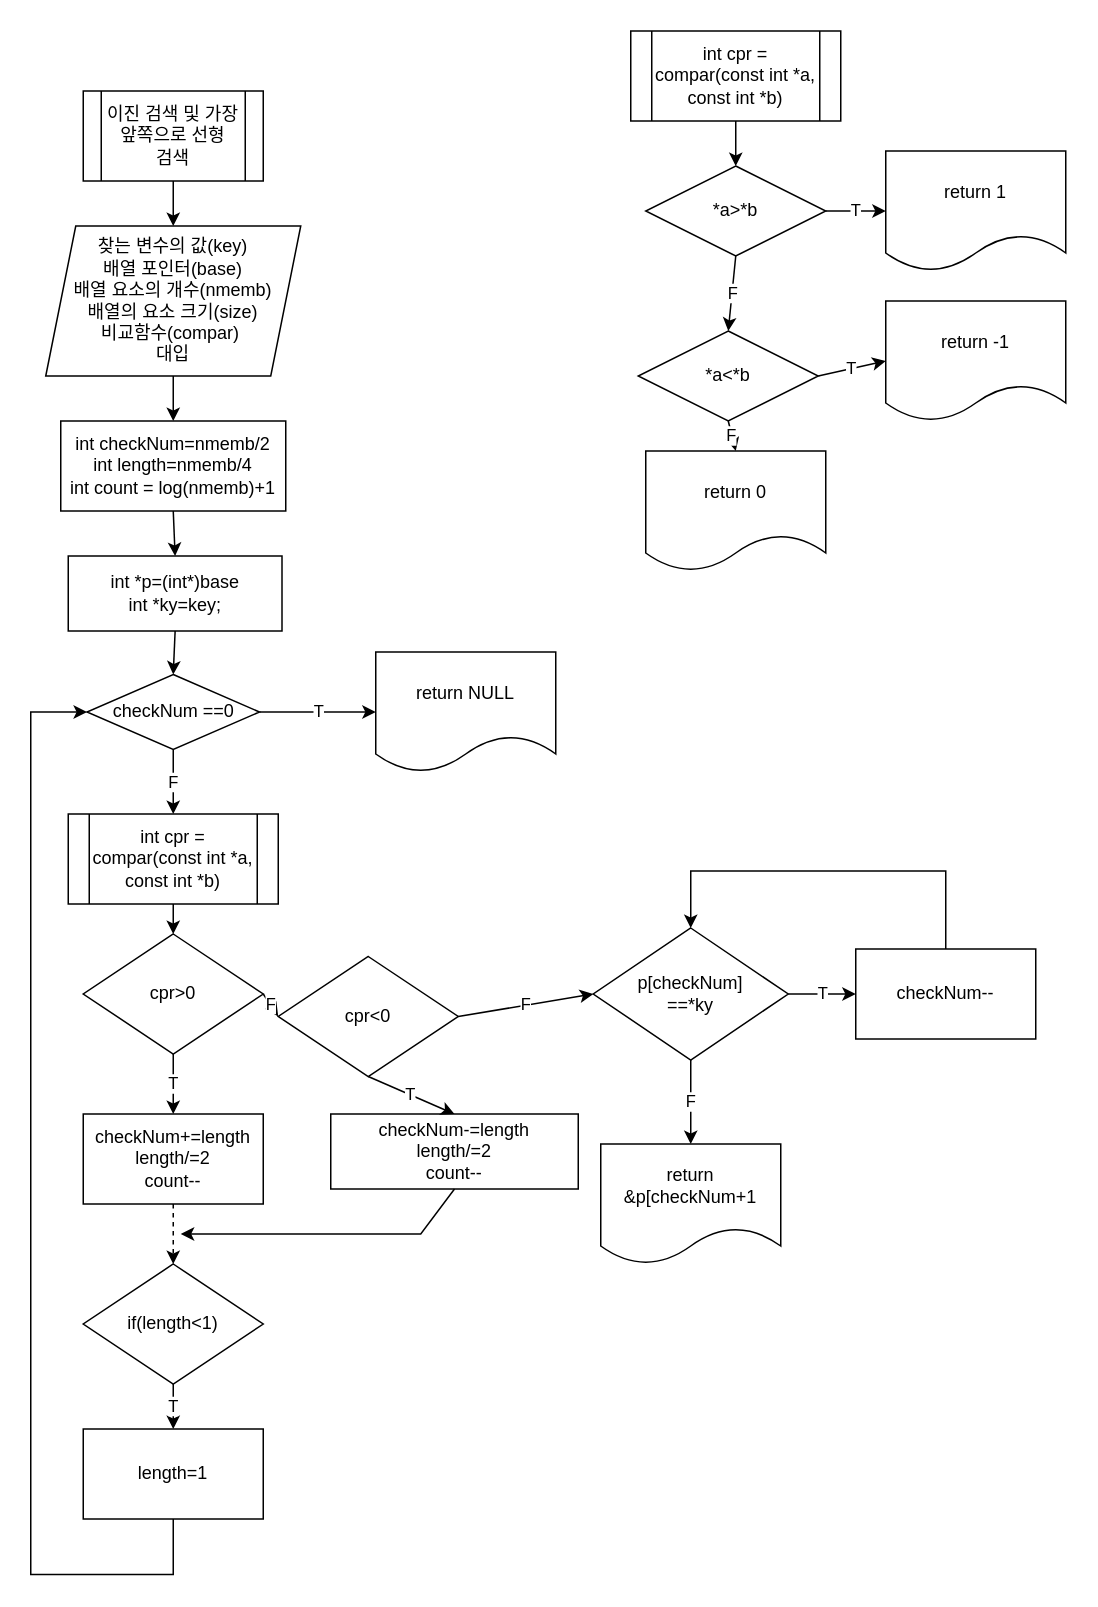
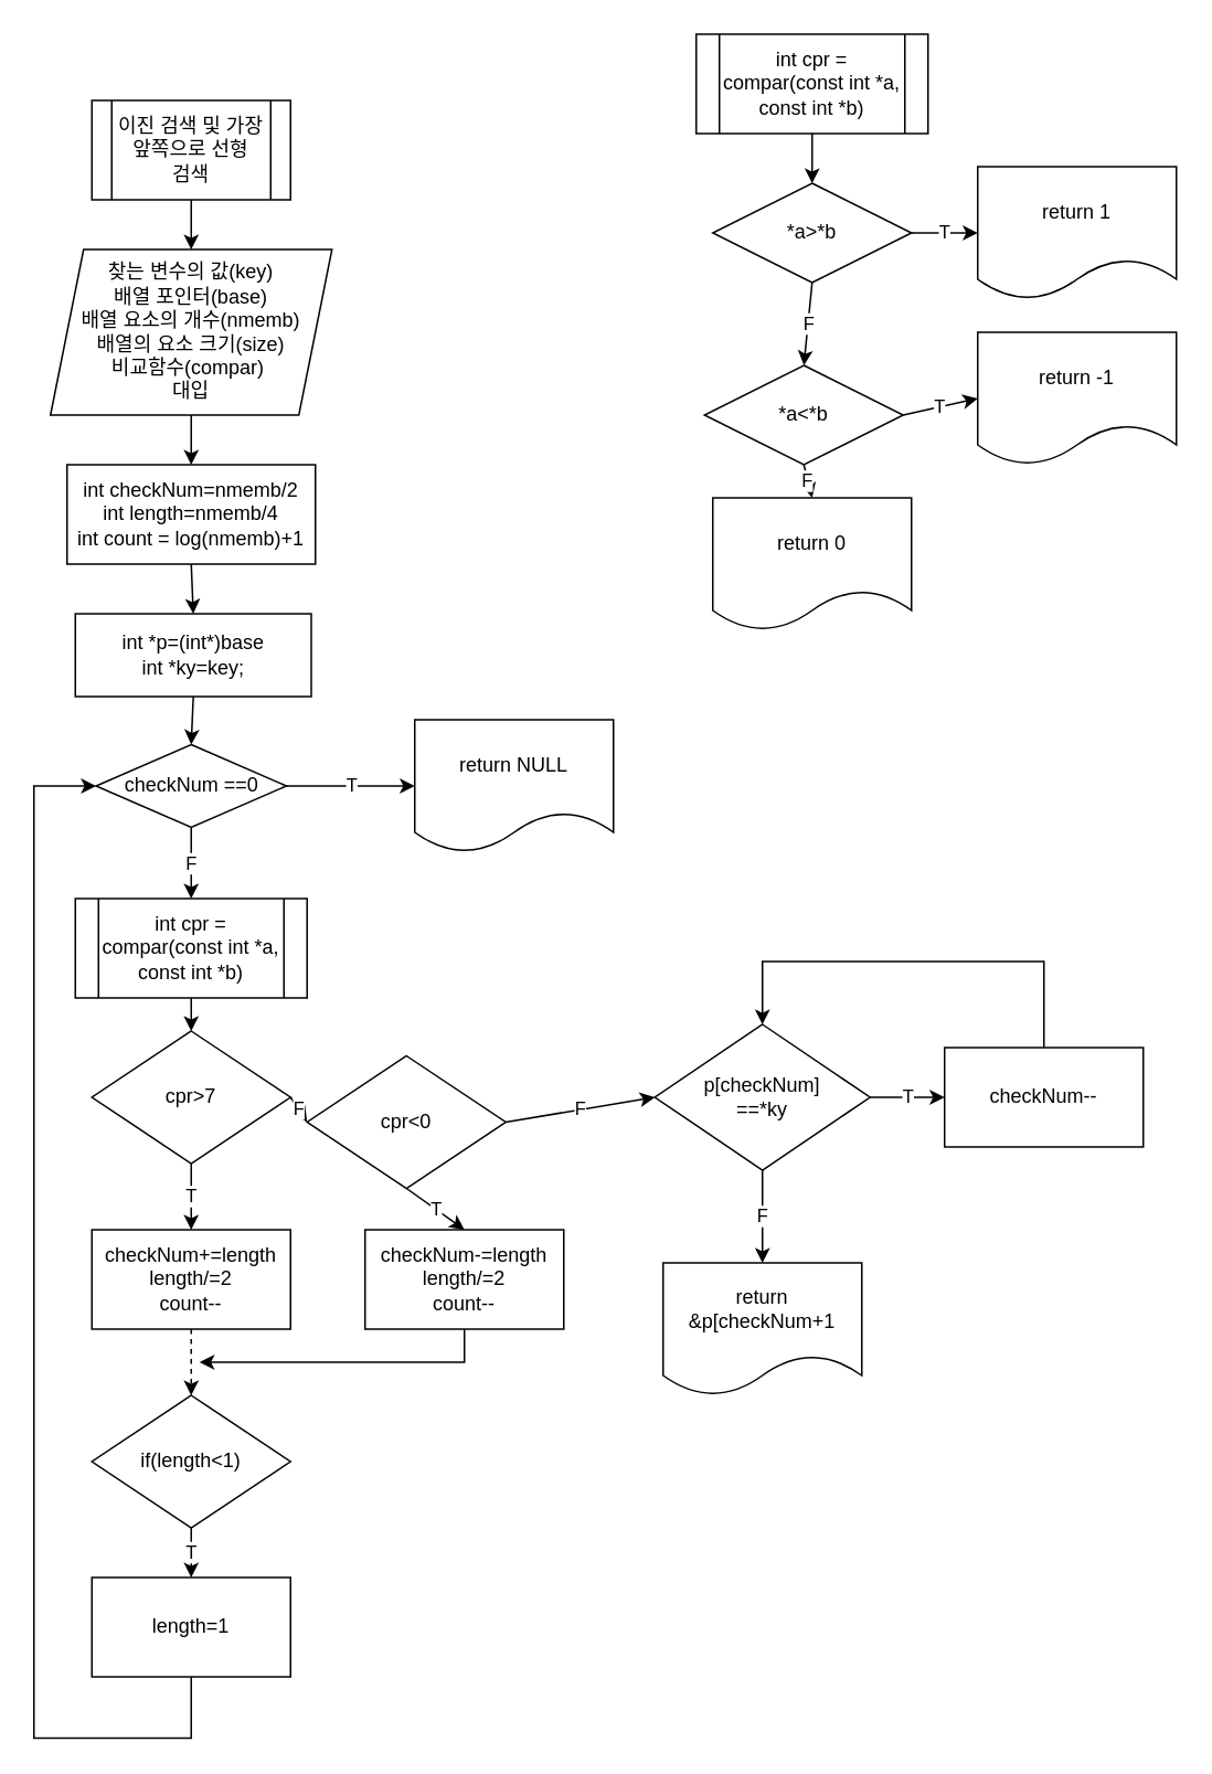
- <mxCell id="9" value="cpr&amp;gt;0" style="rhombus;whiteSpace=wrap;html=1;" parent="1" vertex="1"><mxGeometry x="55" y="622" width="120" height="80" as="geometry" /></mxCell>
+ <mxCell id="9" value="cpr&amp;gt;7" style="rhombus;whiteSpace=wrap;html=1;" parent="1" vertex="1"><mxGeometry x="55" y="622" width="120" height="80" as="geometry" /></mxCell>
- <mxCell id="12" value="checkNum-=length&lt;br&gt;length/=2&lt;br&gt;count--" style="rounded=0;whiteSpace=wrap;html=1;" parent="1" vertex="1"><mxGeometry x="220" y="742" width="165" height="50" as="geometry" /></mxCell>
+ <mxCell id="12" value="checkNum-=length&lt;br&gt;length/=2&lt;br&gt;count--" style="rounded=0;whiteSpace=wrap;html=1;" parent="1" vertex="1"><mxGeometry x="220" y="742" width="120" height="60" as="geometry" /></mxCell>
